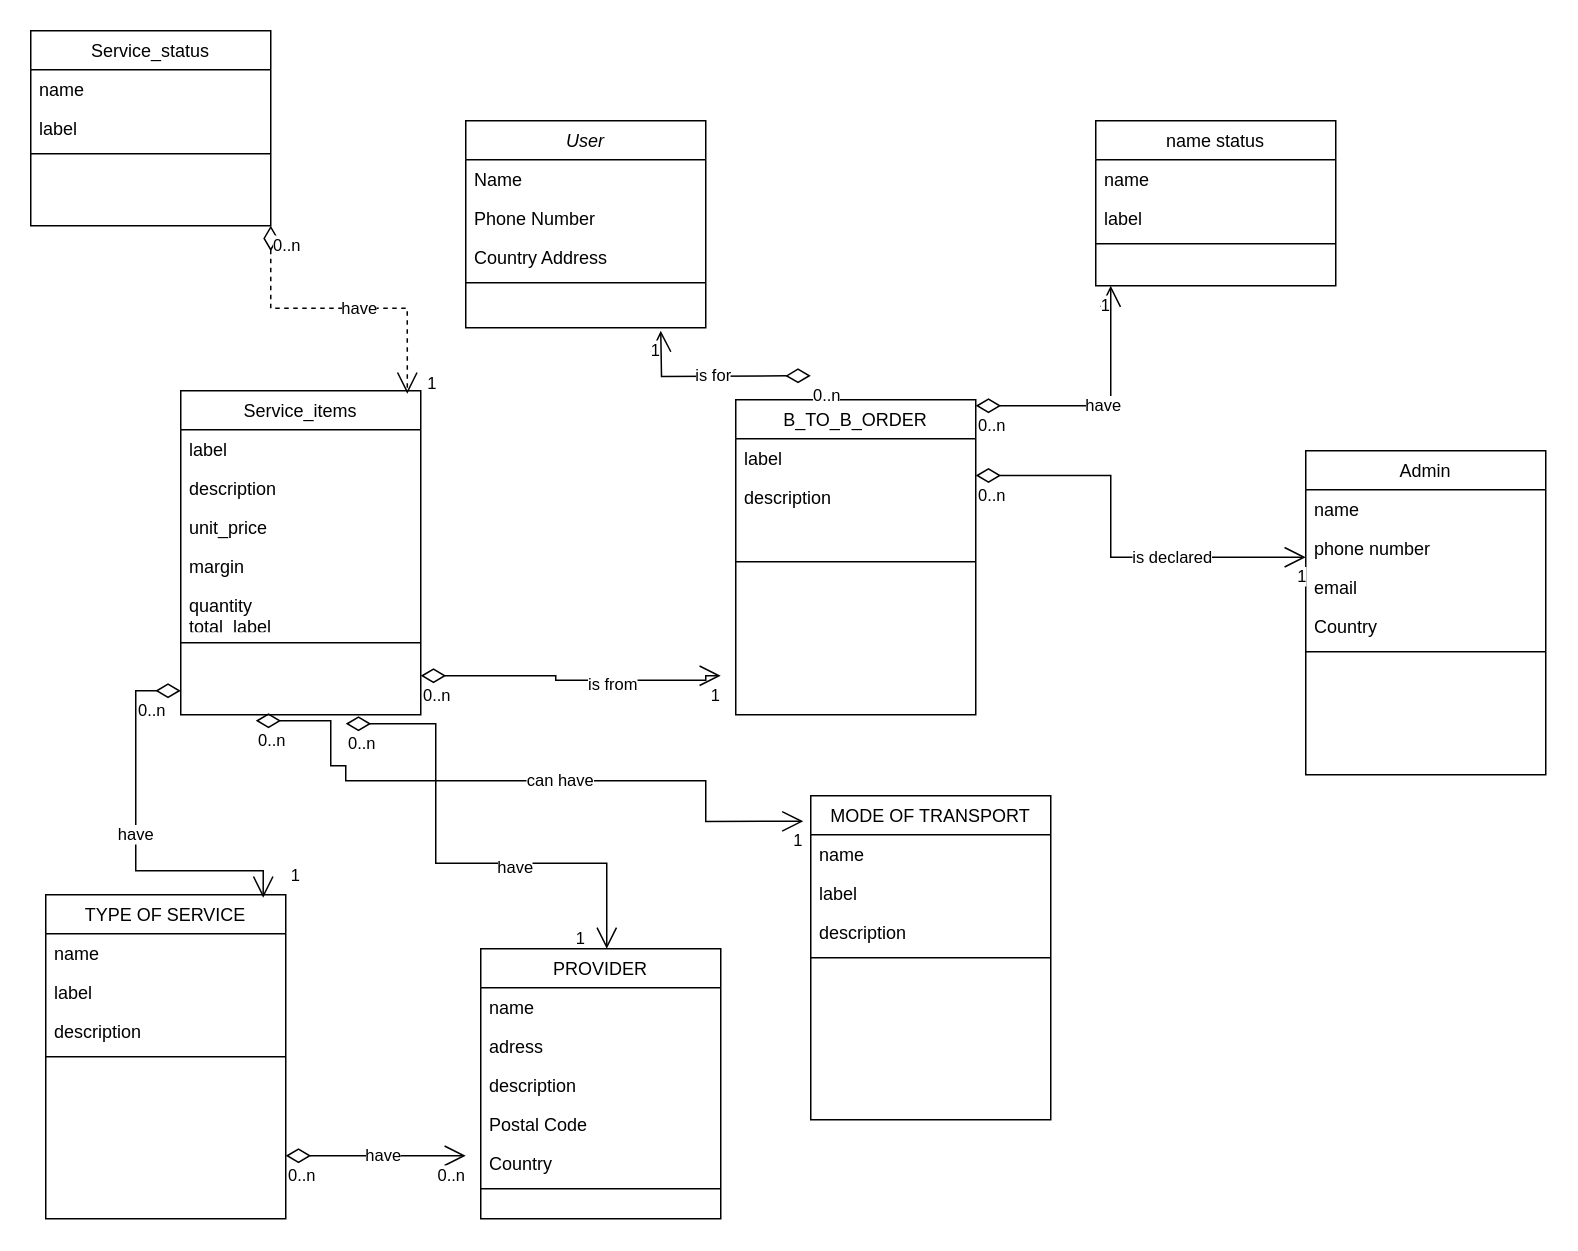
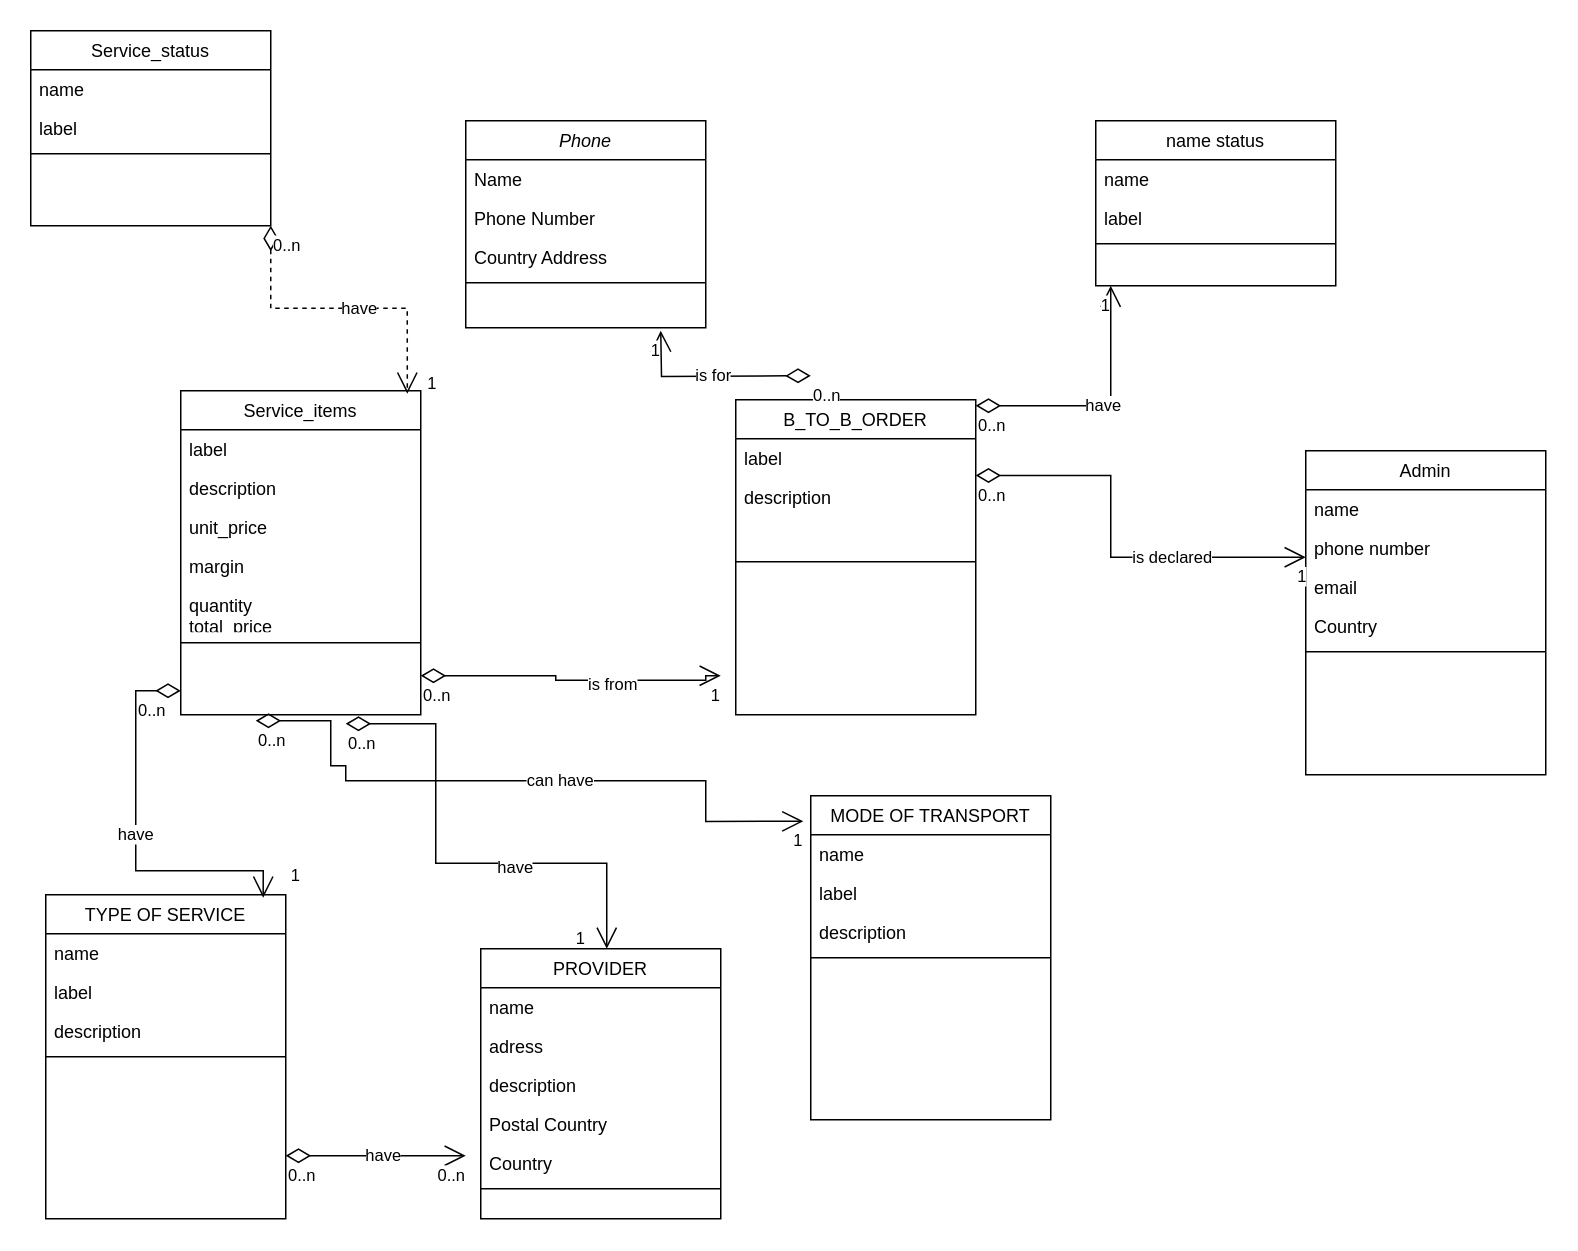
- <mxCell id="2" value="User" style="swimlane;fontStyle=2;align=center;verticalAlign=top;childLayout=stackLayout;horizontal=1;startSize=26;horizontalStack=0;resizeParent=1;resizeLast=0;collapsible=1;marginBottom=0;rounded=0;shadow=0;strokeWidth=1;" parent="1" vertex="1"><mxGeometry x="310" y="80" width="160" height="138" as="geometry"><mxRectangle x="230" y="140" width="160" height="26" as="alternateBounds" /></mxGeometry></mxCell>
+ <mxCell id="2" value="Phone" style="swimlane;fontStyle=2;align=center;verticalAlign=top;childLayout=stackLayout;horizontal=1;startSize=26;horizontalStack=0;resizeParent=1;resizeLast=0;collapsible=1;marginBottom=0;rounded=0;shadow=0;strokeWidth=1;" parent="1" vertex="1"><mxGeometry x="310" y="80" width="160" height="138" as="geometry"><mxRectangle x="230" y="140" width="160" height="26" as="alternateBounds" /></mxGeometry></mxCell>
- <mxCell id="54" value="quantity&#10;total_label&#10;" style="text;align=left;verticalAlign=top;spacingLeft=4;spacingRight=4;overflow=hidden;rotatable=0;points=[[0,0.5],[1,0.5]];portConstraint=eastwest;rounded=0;shadow=0;html=0;" parent="49" vertex="1"><mxGeometry y="130" width="160" height="26" as="geometry" /></mxCell>
+ <mxCell id="54" value="quantity&#10;total_price&#10;" style="text;align=left;verticalAlign=top;spacingLeft=4;spacingRight=4;overflow=hidden;rotatable=0;points=[[0,0.5],[1,0.5]];portConstraint=eastwest;rounded=0;shadow=0;html=0;" parent="49" vertex="1"><mxGeometry y="130" width="160" height="26" as="geometry" /></mxCell>
- <mxCell id="17" value="Postal Code" style="text;align=left;verticalAlign=top;spacingLeft=4;spacingRight=4;overflow=hidden;rotatable=0;points=[[0,0.5],[1,0.5]];portConstraint=eastwest;rounded=0;shadow=0;html=0;" parent="13" vertex="1"><mxGeometry y="104" width="160" height="26" as="geometry" /></mxCell>
+ <mxCell id="17" value="Postal Country" style="text;align=left;verticalAlign=top;spacingLeft=4;spacingRight=4;overflow=hidden;rotatable=0;points=[[0,0.5],[1,0.5]];portConstraint=eastwest;rounded=0;shadow=0;html=0;" parent="13" vertex="1"><mxGeometry y="104" width="160" height="26" as="geometry" /></mxCell>
